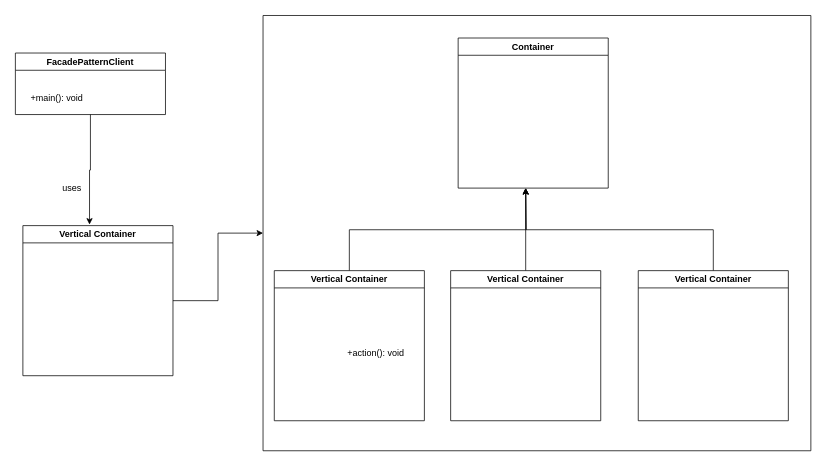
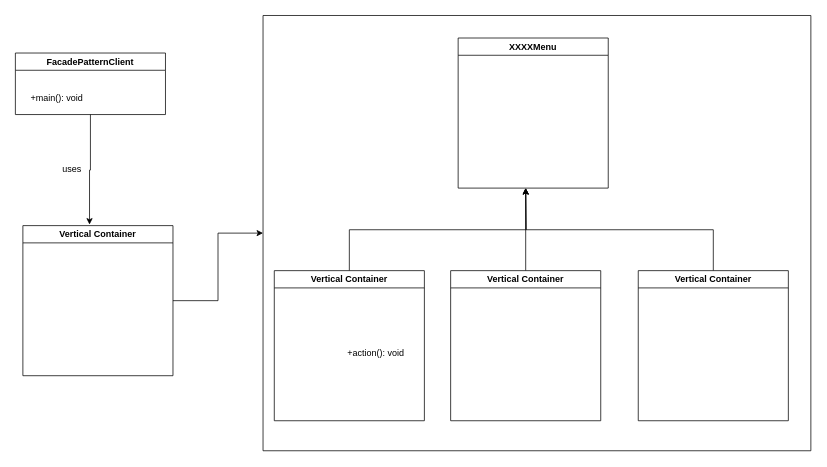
- <mxCell id="7" value="Container" style="swimlane;whiteSpace=wrap;html=1;" vertex="1" parent="1"><mxGeometry x="610" y="50" width="200" height="200" as="geometry" /></mxCell>
+ <mxCell id="7" value="XXXXMenu" style="swimlane;whiteSpace=wrap;html=1;" vertex="1" parent="1"><mxGeometry x="610" y="50" width="200" height="200" as="geometry" /></mxCell>
- <mxCell id="16" value="uses" style="text;html=1;align=center;verticalAlign=middle;resizable=0;points=[];autosize=1;strokeColor=none;fillColor=none;" vertex="1" parent="1"><mxGeometry x="70" y="235" width="50" height="30" as="geometry" /></mxCell>
+ <mxCell id="16" value="uses" style="text;html=1;align=center;verticalAlign=middle;resizable=0;points=[];autosize=1;strokeColor=none;fillColor=none;" vertex="1" parent="1"><mxGeometry x="70" y="210" width="50" height="30" as="geometry" /></mxCell>
